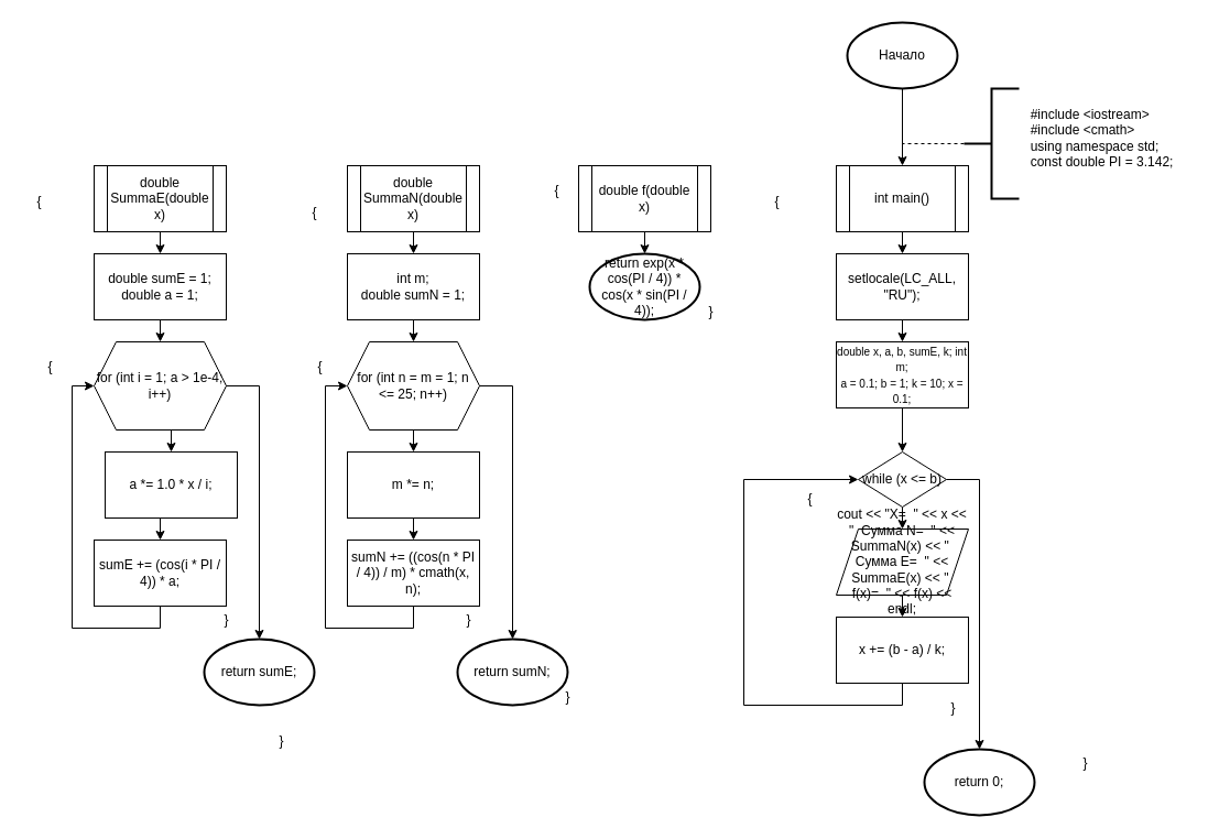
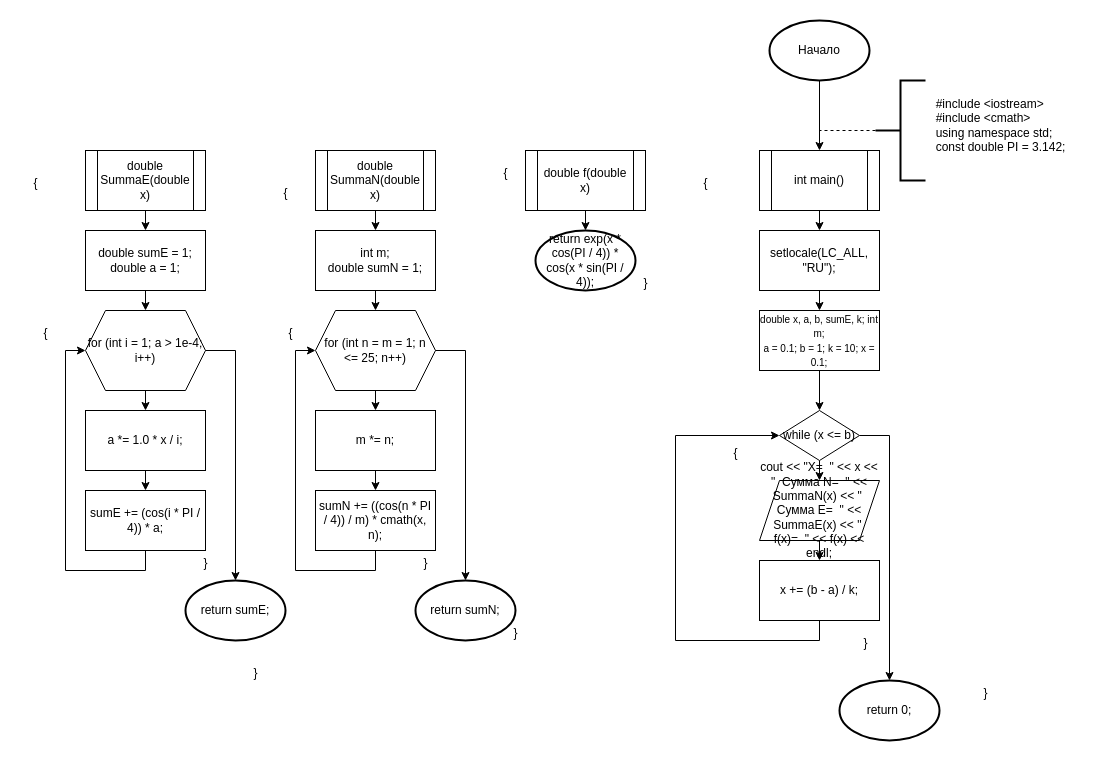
- <mxCell id="43" value="a *= 1.0 * x / i;" style="rounded=0;whiteSpace=wrap;html=1;" parent="1" vertex="1"><mxGeometry x="95" y="410" width="120" height="60" as="geometry" /></mxCell>
+ <mxCell id="43" value="a *= 1.0 * x / i;" style="rounded=0;whiteSpace=wrap;html=1;" parent="1" vertex="1"><mxGeometry x="85" y="410" width="120" height="60" as="geometry" /></mxCell>
